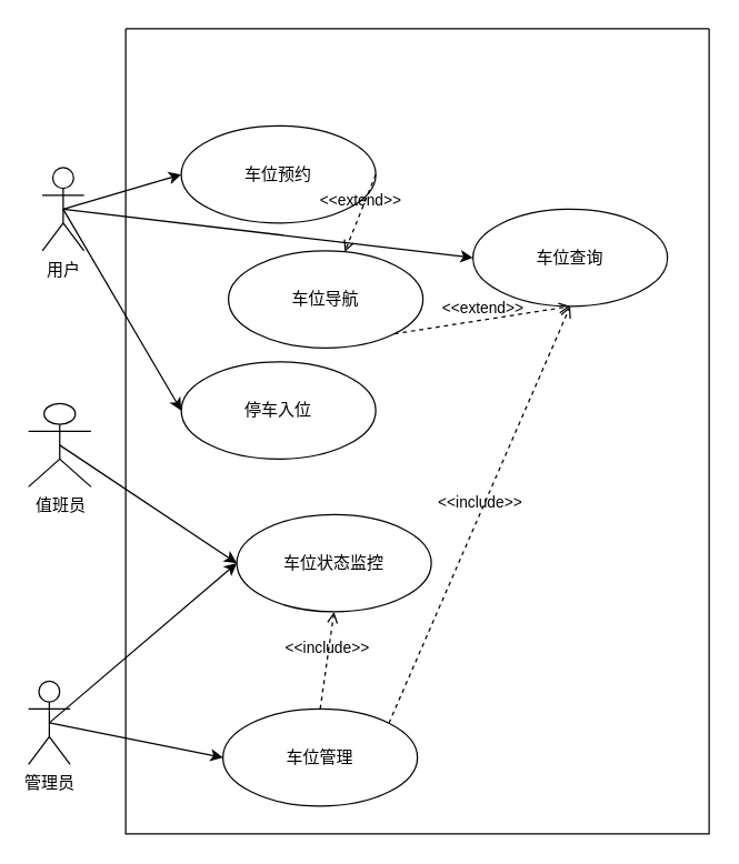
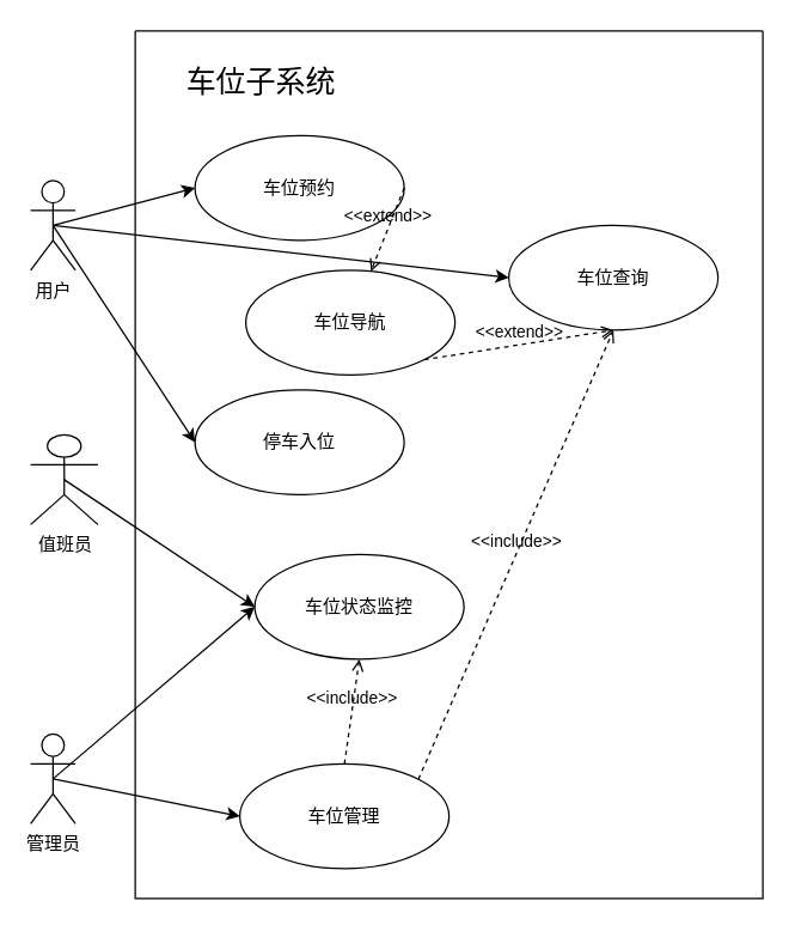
+ <mxCell id="3" value="&lt;font style=&quot;font-size: 20px;&quot;&gt;车位子系统&lt;/font&gt;" style="text;html=1;align=center;verticalAlign=middle;resizable=0;points=[];autosize=1;strokeColor=none;fillColor=none;" parent="2" vertex="1"><mxGeometry x="24" y="13" width="120" height="40" as="geometry" /></mxCell>
- <mxCell id="14" value="用户" style="shape=umlActor;verticalLabelPosition=bottom;verticalAlign=top;html=1;" parent="1" vertex="1"><mxGeometry x="30" y="120" width="30" height="60" as="geometry" /></mxCell>
+ <mxCell id="14" value="用户" style="shape=umlActor;verticalLabelPosition=bottom;verticalAlign=top;html=1;" parent="1" vertex="1"><mxGeometry x="20" y="120" width="30" height="60" as="geometry" /></mxCell>
